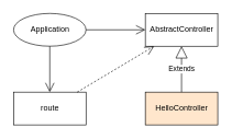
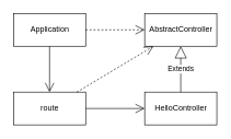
- <mxCell id="2" value="Application" style="ellipse;html=1;" vertex="1" parent="1"><mxGeometry x="20" y="20" width="110" height="50" as="geometry" /></mxCell>
+ <mxCell id="2" value="Application" style="html=1;" vertex="1" parent="1"><mxGeometry x="20" y="20" width="110" height="50" as="geometry" /></mxCell>
- <mxCell id="7" value="" style="endArrow=open;endFill=1;endSize=12;html=1;exitX=1;exitY=0.5;exitDx=0;exitDy=0;entryX=0;entryY=0.5;entryDx=0;entryDy=0;" edge="1" parent="1" source="2" target="4"><mxGeometry width="160" relative="1" as="geometry"><mxPoint x="200" y="40" as="sourcePoint" /><mxPoint x="250" y="50" as="targetPoint" /></mxGeometry></mxCell>
+ <mxCell id="7" value="" style="endArrow=open;endFill=1;endSize=12;html=1;exitX=1;exitY=0.5;exitDx=0;exitDy=0;entryX=0;entryY=0.5;entryDx=0;entryDy=0;dashed=1;" edge="1" parent="1" source="2" target="4"><mxGeometry width="160" relative="1" as="geometry"><mxPoint x="200" y="40" as="sourcePoint" /><mxPoint x="250" y="50" as="targetPoint" /></mxGeometry></mxCell>
+ <mxCell id="10" value="" style="endArrow=open;endFill=1;endSize=12;html=1;" edge="1" parent="1" source="3" target="5"><mxGeometry width="160" relative="1" as="geometry"><mxPoint x="126.667" y="150" as="sourcePoint" /><mxPoint x="243.333" y="80" as="targetPoint" /></mxGeometry></mxCell>
- <mxCell id="5" value="HelloController" style="html=1;fillColor=#ffe6cc;" vertex="1" parent="1"><mxGeometry x="220" y="140" width="110" height="50" as="geometry" /></mxCell>
+ <mxCell id="5" value="HelloController" style="html=1;" vertex="1" parent="1"><mxGeometry x="220" y="140" width="110" height="50" as="geometry" /></mxCell>
